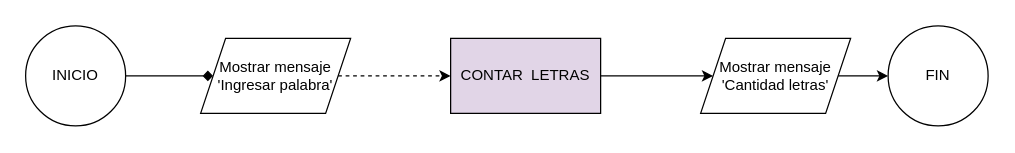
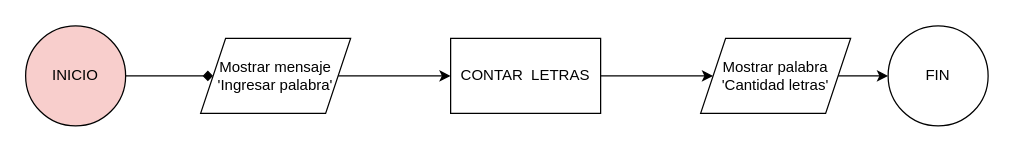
- <mxCell id="3" value="INICIO" style="ellipse;whiteSpace=wrap;html=1;" vertex="1" parent="1"><mxGeometry x="20" y="20" width="80" height="80" as="geometry" /></mxCell>
+ <mxCell id="3" value="INICIO" style="ellipse;whiteSpace=wrap;html=1;fillColor=#f8cecc;" vertex="1" parent="1"><mxGeometry x="20" y="20" width="80" height="80" as="geometry" /></mxCell>
- <mxCell id="4" value="" style="edgeStyle=orthogonalEdgeStyle;rounded=0;orthogonalLoop=1;jettySize=auto;html=1;dashed=1;" edge="1" parent="1" source="5" target="7"><mxGeometry relative="1" as="geometry" /></mxCell>
+ <mxCell id="4" value="" style="edgeStyle=orthogonalEdgeStyle;rounded=0;orthogonalLoop=1;jettySize=auto;html=1;" edge="1" parent="1" source="5" target="7"><mxGeometry relative="1" as="geometry" /></mxCell>
- <mxCell id="7" value="CONTAR&amp;nbsp; LETRAS" style="whiteSpace=wrap;html=1;fillColor=#e1d5e7;" vertex="1" parent="1"><mxGeometry x="360" y="30" width="120" height="60" as="geometry" /></mxCell>
+ <mxCell id="7" value="CONTAR&amp;nbsp; LETRAS" style="whiteSpace=wrap;html=1;" vertex="1" parent="1"><mxGeometry x="360" y="30" width="120" height="60" as="geometry" /></mxCell>
- <mxCell id="9" value="Mostrar mensaje 'Cantidad letras'" style="shape=parallelogram;perimeter=parallelogramPerimeter;whiteSpace=wrap;html=1;fixedSize=1;" vertex="1" parent="1"><mxGeometry x="560" y="30" width="120" height="60" as="geometry" /></mxCell>
+ <mxCell id="9" value="Mostrar palabra 'Cantidad letras'" style="shape=parallelogram;perimeter=parallelogramPerimeter;whiteSpace=wrap;html=1;fixedSize=1;" vertex="1" parent="1"><mxGeometry x="560" y="30" width="120" height="60" as="geometry" /></mxCell>
